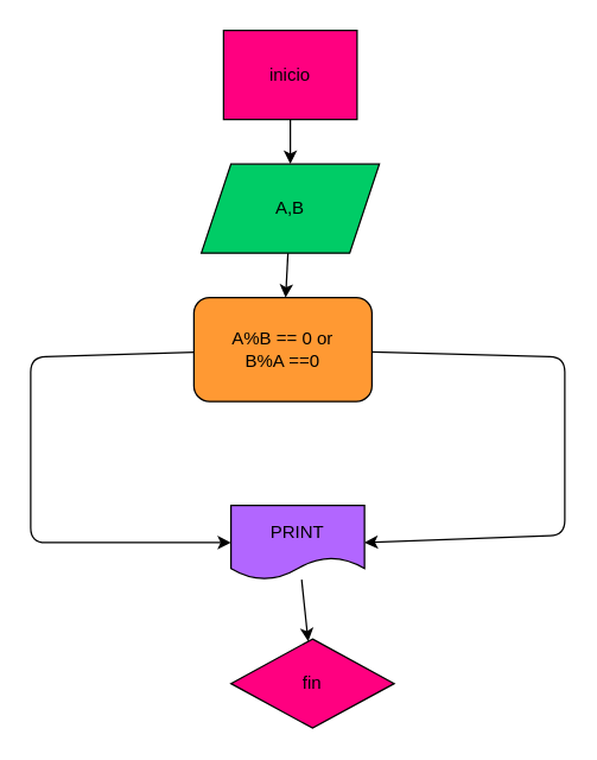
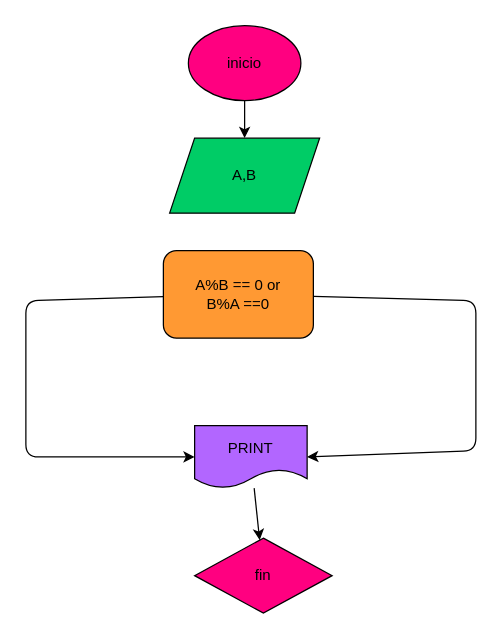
- <mxCell id="3" value="inicio" style="whiteSpace=wrap;html=1;fillColor=#FF0080;rounded=0;" vertex="1" parent="1"><mxGeometry x="150" y="20" width="90" height="60" as="geometry" /></mxCell>
+ <mxCell id="3" value="inicio" style="ellipse;whiteSpace=wrap;html=1;fillColor=#FF0080;" vertex="1" parent="1"><mxGeometry x="150" y="20" width="90" height="60" as="geometry" /></mxCell>
- <mxCell id="4" value="" style="edgeStyle=none;html=1;" edge="1" parent="1" source="5" target="8"><mxGeometry relative="1" as="geometry" /></mxCell>
